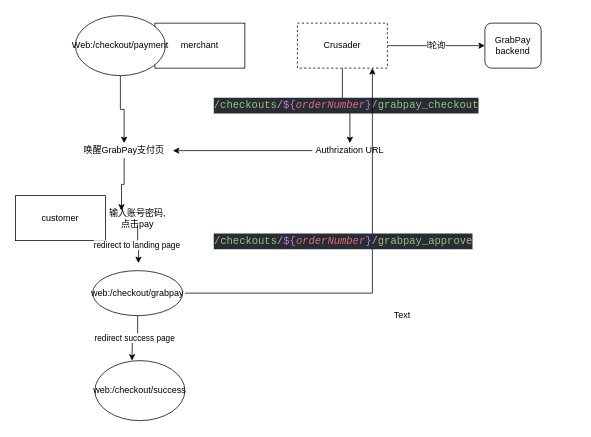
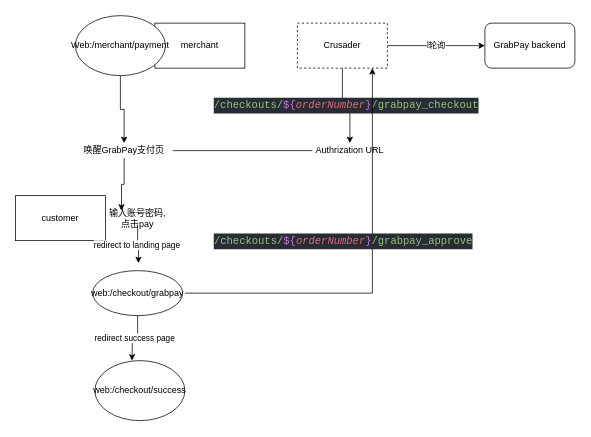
- <mxCell id="5" value="Web:/checkout/payment" style="ellipse;whiteSpace=wrap;html=1;" parent="1" vertex="1"><mxGeometry x="100" y="20" width="120" height="80" as="geometry" /></mxCell>
+ <mxCell id="5" value="Web:/merchant/payment" style="ellipse;whiteSpace=wrap;html=1;" parent="1" vertex="1"><mxGeometry x="100" y="20" width="120" height="80" as="geometry" /></mxCell>
- <mxCell id="22" value="GrabPay backend" style="rounded=1;whiteSpace=wrap;html=1;" vertex="1" parent="1"><mxGeometry x="646" y="30" width="75" height="60" as="geometry" /></mxCell>
+ <mxCell id="22" value="GrabPay backend" style="rounded=1;whiteSpace=wrap;html=1;" vertex="1" parent="1"><mxGeometry x="646" y="30" width="120" height="60" as="geometry" /></mxCell>
- <mxCell id="12" style="edgeStyle=orthogonalEdgeStyle;rounded=0;orthogonalLoop=1;jettySize=auto;html=1;" parent="1" source="13" target="7" edge="1"><mxGeometry relative="1" as="geometry" /></mxCell>
+ <mxCell id="12" style="edgeStyle=orthogonalEdgeStyle;rounded=0;orthogonalLoop=1;jettySize=auto;html=1;endArrow=none;" parent="1" source="13" target="7" edge="1"><mxGeometry relative="1" as="geometry" /></mxCell>
- <mxCell id="18" value="Text" style="text;html=1;strokeColor=none;fillColor=none;align=center;verticalAlign=middle;whiteSpace=wrap;rounded=0;" parent="1" vertex="1"><mxGeometry x="516" y="410" width="40" height="20" as="geometry" /></mxCell>
